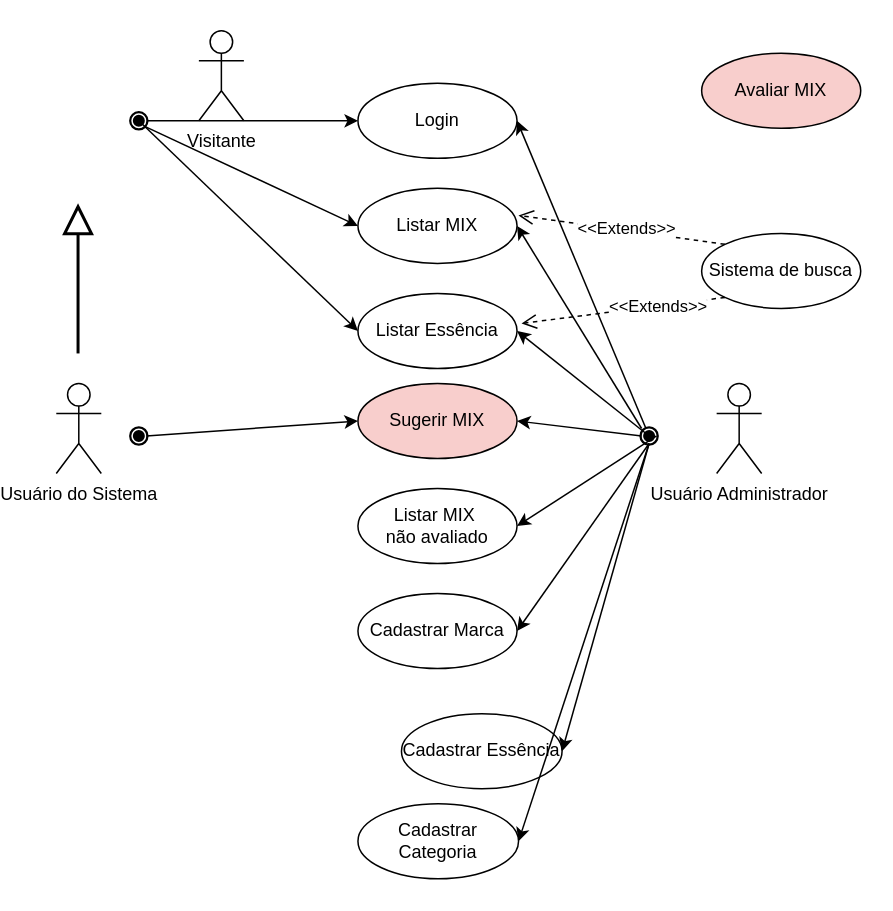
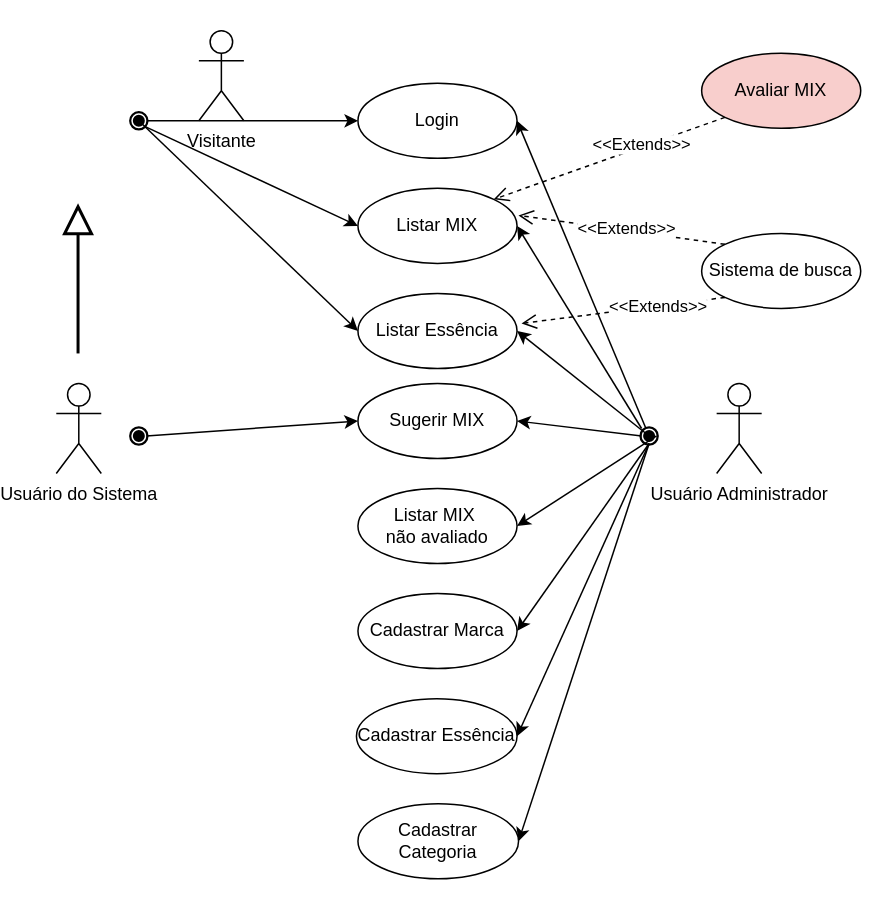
+ <mxCell id="25" value="&amp;lt;&amp;lt;Extends&amp;gt;&amp;gt;" style="html=1;verticalAlign=bottom;endArrow=open;dashed=1;endSize=8;strokeWidth=1;entryX=1;entryY=0;entryDx=0;entryDy=0;exitX=0;exitY=1;exitDx=0;exitDy=0;" edge="1" parent="1" source="24" target="5"><mxGeometry x="-0.248" y="7" relative="1" as="geometry"><mxPoint x="70" y="419.5" as="sourcePoint" /><mxPoint x="-10" y="419.5" as="targetPoint" /><Array as="points" /><mxPoint as="offset" /></mxGeometry></mxCell>
- <mxCell id="7" value="Sugerir MIX" style="ellipse;whiteSpace=wrap;html=1;fillColor=#f8cecc;" vertex="1" parent="1"><mxGeometry x="221" y="255" width="106" height="50" as="geometry" /></mxCell>
+ <mxCell id="7" value="Sugerir MIX" style="ellipse;whiteSpace=wrap;html=1;" vertex="1" parent="1"><mxGeometry x="221" y="255" width="106" height="50" as="geometry" /></mxCell>
- <mxCell id="10" value="Cadastrar Essência" style="ellipse;whiteSpace=wrap;html=1;" vertex="1" parent="1"><mxGeometry x="250" y="475" width="107" height="50" as="geometry" /></mxCell>
+ <mxCell id="10" value="Cadastrar Essência" style="ellipse;whiteSpace=wrap;html=1;" vertex="1" parent="1"><mxGeometry x="220" y="465" width="107" height="50" as="geometry" /></mxCell>
